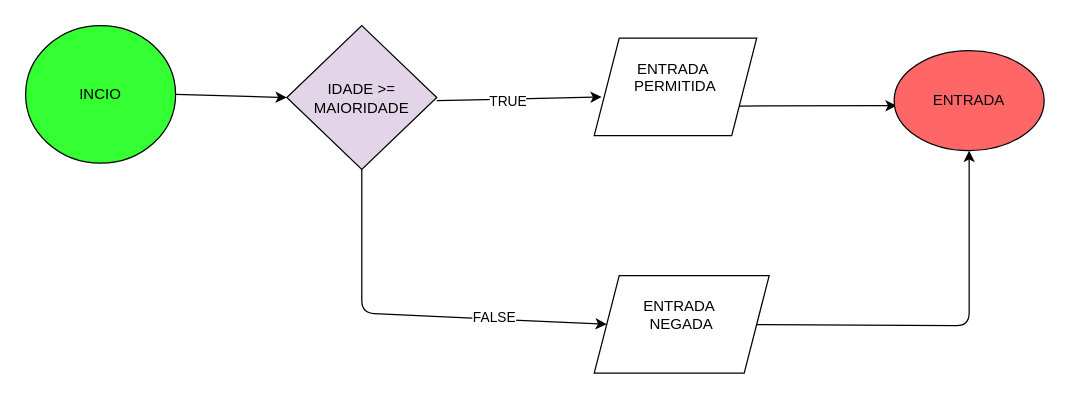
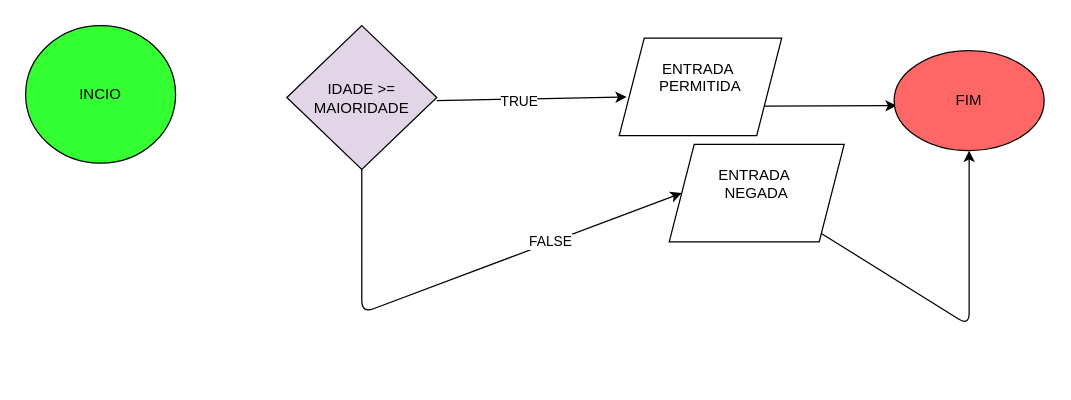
- <mxCell id="8" value="ENTRADA&amp;nbsp;&lt;div&gt;PERMITIDA&lt;div&gt;&lt;br&gt;&lt;/div&gt;&lt;/div&gt;" style="shape=parallelogram;perimeter=parallelogramPerimeter;whiteSpace=wrap;html=1;fixedSize=1;" vertex="1" parent="1"><mxGeometry x="475" y="30" width="130" height="78" as="geometry" /></mxCell>
+ <mxCell id="8" value="ENTRADA&amp;nbsp;&lt;div&gt;PERMITIDA&lt;div&gt;&lt;br&gt;&lt;/div&gt;&lt;/div&gt;" style="shape=parallelogram;perimeter=parallelogramPerimeter;whiteSpace=wrap;html=1;fixedSize=1;" vertex="1" parent="1"><mxGeometry x="495" y="30" width="130" height="78" as="geometry" /></mxCell>
- <mxCell id="2" style="edgeStyle=none;html=1;exitX=1;exitY=0.5;exitDx=0;exitDy=0;entryX=0;entryY=0.5;entryDx=0;entryDy=0;" edge="1" parent="1" source="3" target="6"><mxGeometry relative="1" as="geometry" /></mxCell>
- <mxCell id="11" value="ENTRADA" style="ellipse;whiteSpace=wrap;html=1;fillColor=#FF6666;" vertex="1" parent="1"><mxGeometry x="715" y="40" width="120" height="80" as="geometry" /></mxCell>
+ <mxCell id="11" value="FIM" style="ellipse;whiteSpace=wrap;html=1;fillColor=#FF6666;" vertex="1" parent="1"><mxGeometry x="715" y="40" width="120" height="80" as="geometry" /></mxCell>
- <mxCell id="13" value="ENTRADA&amp;nbsp;&lt;div&gt;NEGADA&lt;/div&gt;&lt;div&gt;&lt;div&gt;&lt;br&gt;&lt;/div&gt;&lt;/div&gt;" style="shape=parallelogram;perimeter=parallelogramPerimeter;whiteSpace=wrap;html=1;fixedSize=1;" vertex="1" parent="1"><mxGeometry x="475" y="220" width="140" height="78" as="geometry" /></mxCell>
+ <mxCell id="13" value="ENTRADA&amp;nbsp;&lt;div&gt;NEGADA&lt;/div&gt;&lt;div&gt;&lt;div&gt;&lt;br&gt;&lt;/div&gt;&lt;/div&gt;" style="shape=parallelogram;perimeter=parallelogramPerimeter;whiteSpace=wrap;html=1;fixedSize=1;" vertex="1" parent="1"><mxGeometry x="535" y="115" width="140" height="78" as="geometry" /></mxCell>
